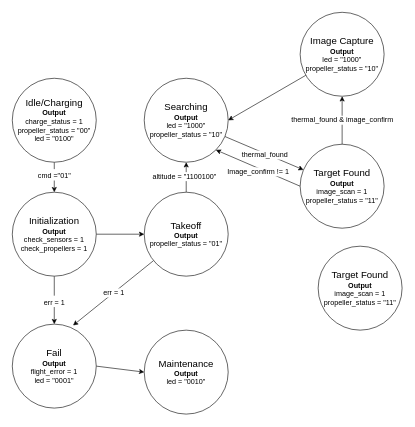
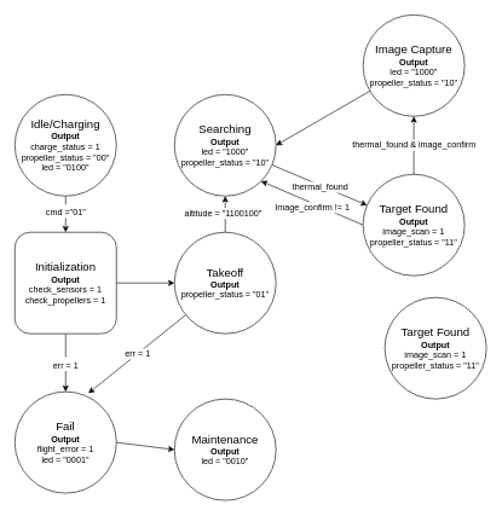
- <mxCell id="14" value="&lt;font size=&quot;3&quot;&gt;Initialization&lt;/font&gt;&lt;br&gt;&lt;b&gt;Output&lt;/b&gt;&lt;br&gt;check_sensors = 1&lt;br&gt;check_propellers = 1" style="ellipse;whiteSpace=wrap;html=1;aspect=fixed;" vertex="1" parent="1"><mxGeometry x="20" y="320" width="140" height="140" as="geometry" /></mxCell>
+ <mxCell id="14" value="&lt;font size=&quot;3&quot;&gt;Initialization&lt;/font&gt;&lt;br&gt;&lt;b&gt;Output&lt;/b&gt;&lt;br&gt;check_sensors = 1&lt;br&gt;check_propellers = 1" style="whiteSpace=wrap;html=1;aspect=fixed;rounded=1;" vertex="1" parent="1"><mxGeometry x="20" y="320" width="140" height="140" as="geometry" /></mxCell>
